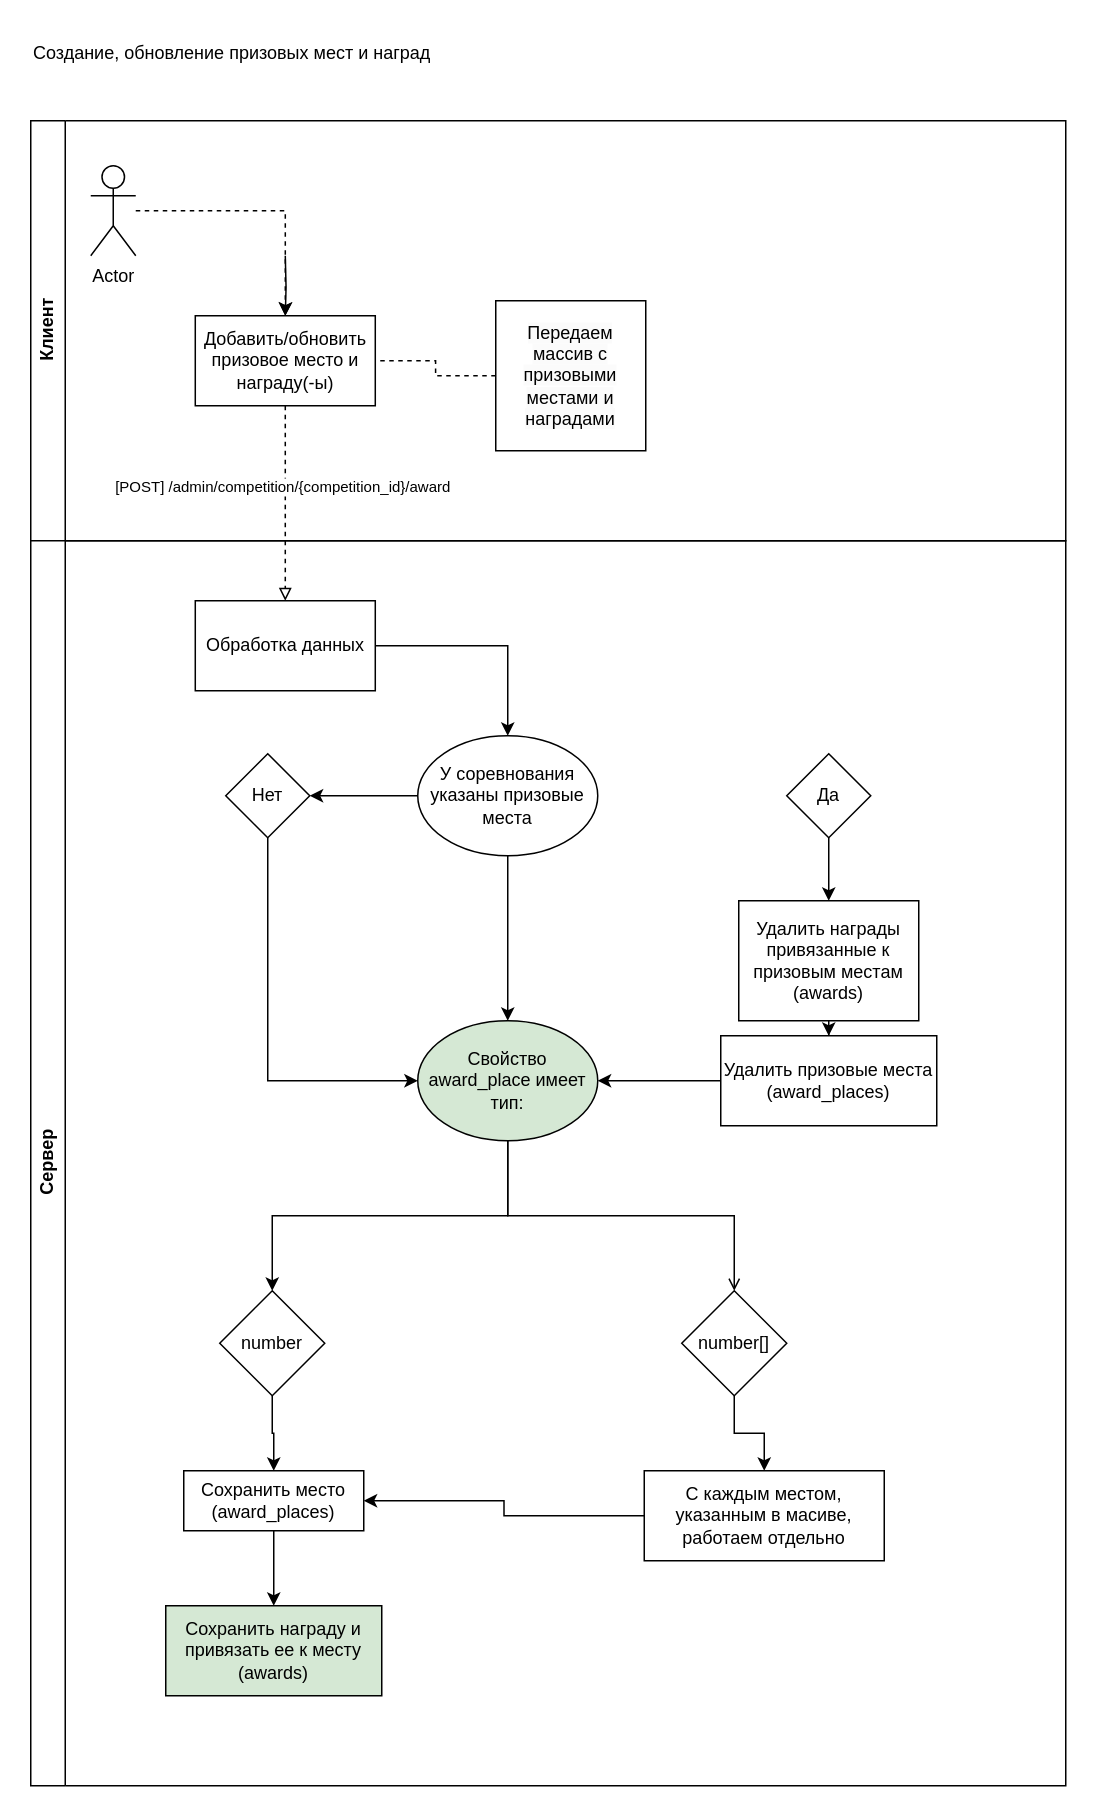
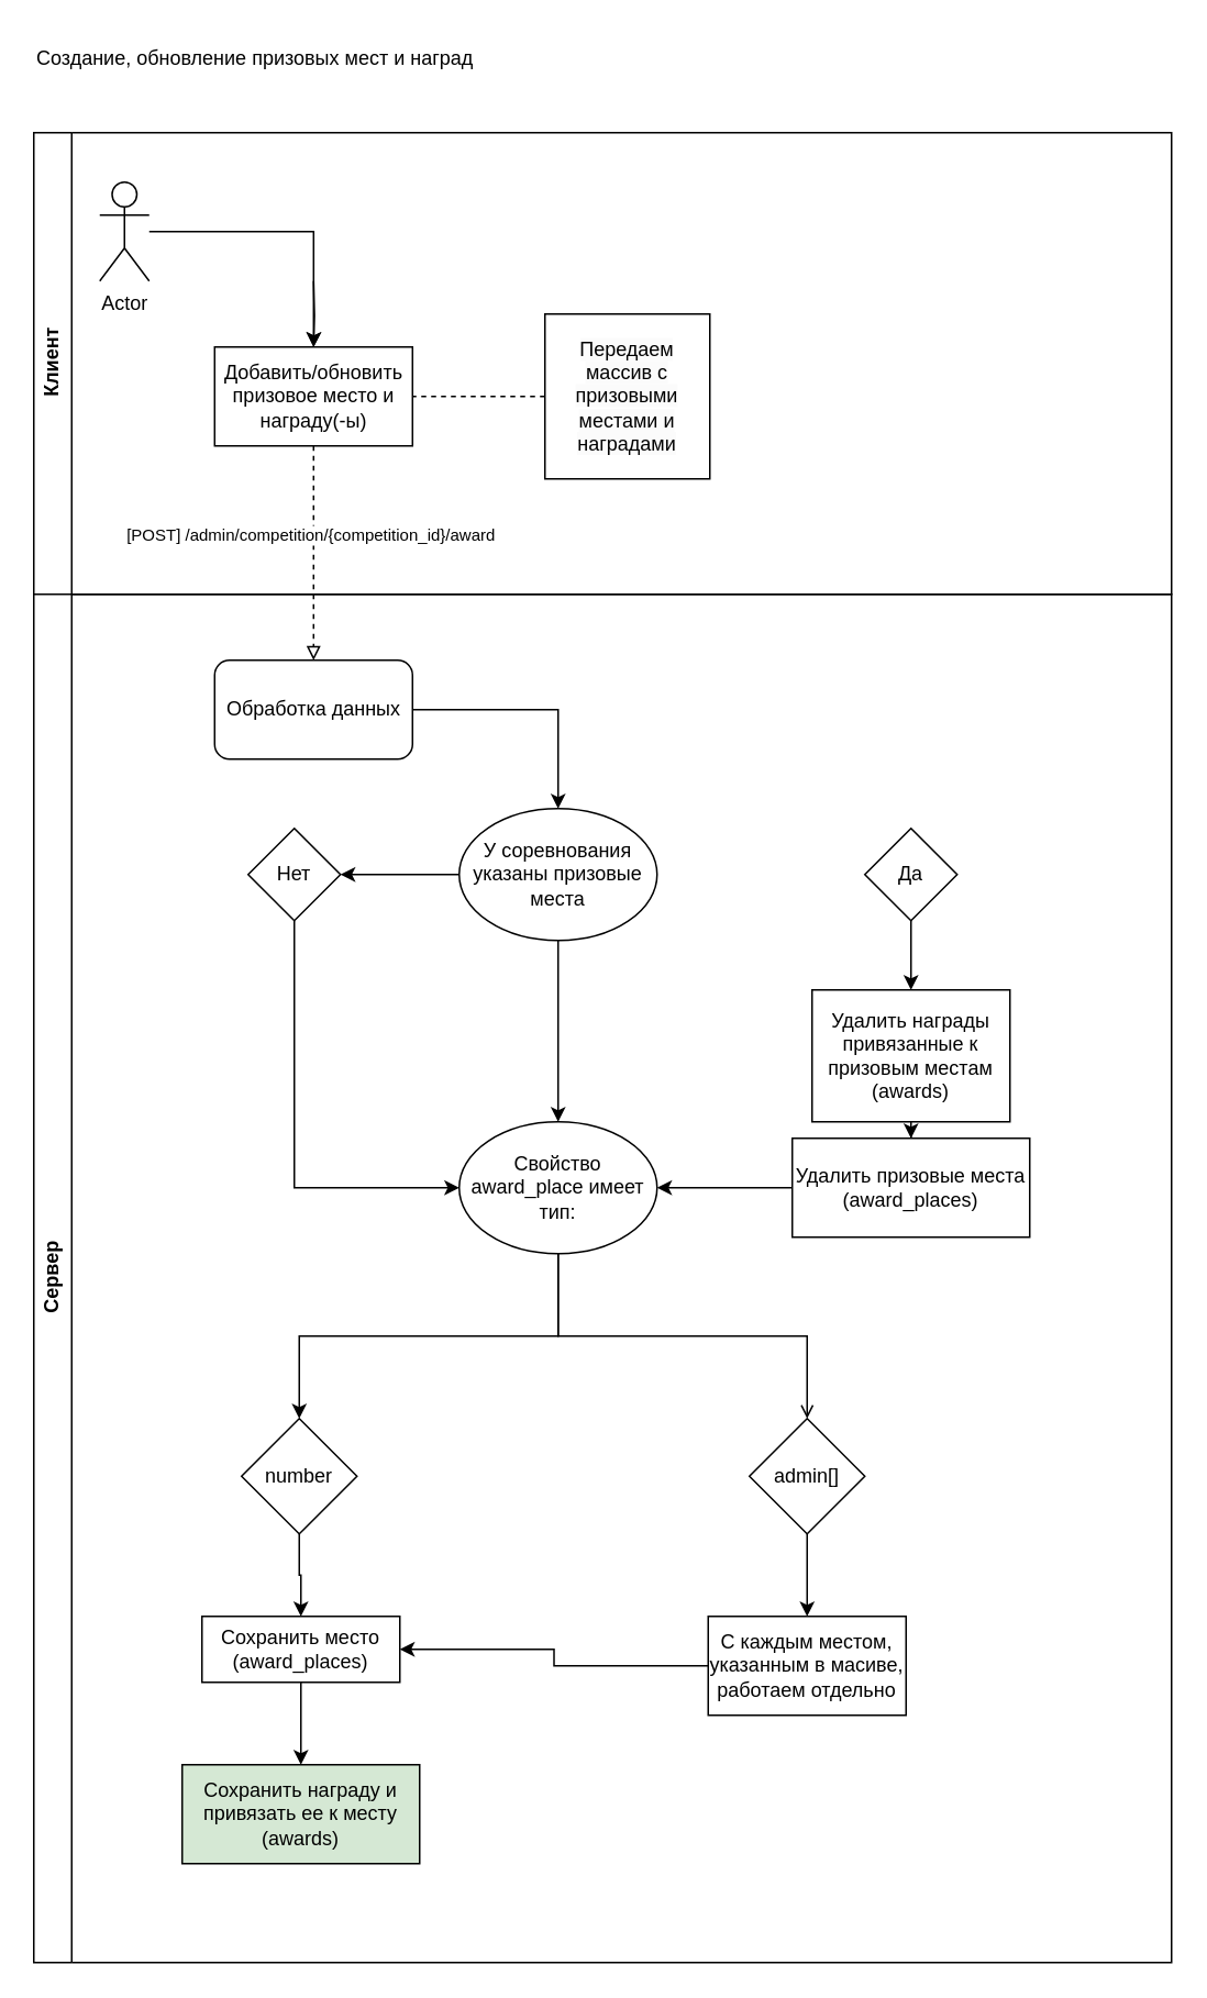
- <mxCell id="5" style="edgeStyle=orthogonalEdgeStyle;rounded=0;orthogonalLoop=1;jettySize=auto;html=1;dashed=1;" edge="1" parent="2" source="6" target="3"><mxGeometry relative="1" as="geometry" /></mxCell>
+ <mxCell id="5" style="edgeStyle=orthogonalEdgeStyle;rounded=0;orthogonalLoop=1;jettySize=auto;html=1;" edge="1" parent="2" source="6" target="3"><mxGeometry relative="1" as="geometry" /></mxCell>
- <mxCell id="8" value="&lt;span style=&quot;color: rgb(0, 0, 0); font-family: Helvetica; font-size: 12px; font-style: normal; font-variant-ligatures: normal; font-variant-caps: normal; font-weight: 400; letter-spacing: normal; orphans: 2; text-align: center; text-indent: 0px; text-transform: none; widows: 2; word-spacing: 0px; -webkit-text-stroke-width: 0px; background-color: rgb(251, 251, 251); text-decoration-thickness: initial; text-decoration-style: initial; text-decoration-color: initial; float: none; display: inline !important;&quot;&gt;Передаем массив с призовыми местами и наградами&lt;/span&gt;" style="whiteSpace=wrap;html=1;aspect=fixed;" vertex="1" parent="2"><mxGeometry x="310" y="120" width="100" height="100" as="geometry" /></mxCell>
+ <mxCell id="8" value="&lt;span style=&quot;color: rgb(0, 0, 0); font-family: Helvetica; font-size: 12px; font-style: normal; font-variant-ligatures: normal; font-variant-caps: normal; font-weight: 400; letter-spacing: normal; orphans: 2; text-align: center; text-indent: 0px; text-transform: none; widows: 2; word-spacing: 0px; -webkit-text-stroke-width: 0px; background-color: rgb(251, 251, 251); text-decoration-thickness: initial; text-decoration-style: initial; text-decoration-color: initial; float: none; display: inline !important;&quot;&gt;Передаем массив с призовыми местами и наградами&lt;/span&gt;" style="whiteSpace=wrap;html=1;aspect=fixed;" vertex="1" parent="2"><mxGeometry x="310" y="110" width="100" height="100" as="geometry" /></mxCell>
- <mxCell id="14" value="Обработка данных" style="whiteSpace=wrap;html=1;" vertex="1" parent="11"><mxGeometry x="109.69" y="40" width="120" height="60" as="geometry" /></mxCell>
+ <mxCell id="14" value="Обработка данных" style="whiteSpace=wrap;html=1;rounded=1;" vertex="1" parent="11"><mxGeometry x="109.69" y="40" width="120" height="60" as="geometry" /></mxCell>
- <mxCell id="35" value="Свойство award_place имеет тип:&lt;span id=&quot;docs-internal-guid-2fcc935d-7fff-9b11-6086-938c4414f656&quot;&gt;&lt;/span&gt;" style="ellipse;whiteSpace=wrap;html=1;fillColor=#d5e8d4;" vertex="1" parent="11"><mxGeometry x="258" y="320" width="120" height="80" as="geometry" /></mxCell>
+ <mxCell id="35" value="Свойство award_place имеет тип:&lt;span id=&quot;docs-internal-guid-2fcc935d-7fff-9b11-6086-938c4414f656&quot;&gt;&lt;/span&gt;" style="ellipse;whiteSpace=wrap;html=1;" vertex="1" parent="11"><mxGeometry x="258" y="320" width="120" height="80" as="geometry" /></mxCell>
- <mxCell id="39" value="number[]" style="rhombus;whiteSpace=wrap;html=1;" vertex="1" parent="11"><mxGeometry x="434" y="500" width="70" height="70" as="geometry" /></mxCell>
+ <mxCell id="39" value="admin[]" style="rhombus;whiteSpace=wrap;html=1;" vertex="1" parent="11"><mxGeometry x="434" y="500" width="70" height="70" as="geometry" /></mxCell>
- <mxCell id="41" value="С каждым местом, указанным в масиве, работаем отдельно" style="whiteSpace=wrap;html=1;" vertex="1" parent="11"><mxGeometry x="409" y="620" width="160" height="60" as="geometry" /></mxCell>
+ <mxCell id="41" value="С каждым местом, указанным в масиве, работаем отдельно" style="whiteSpace=wrap;html=1;" vertex="1" parent="11"><mxGeometry x="409" y="620" width="120" height="60" as="geometry" /></mxCell>
